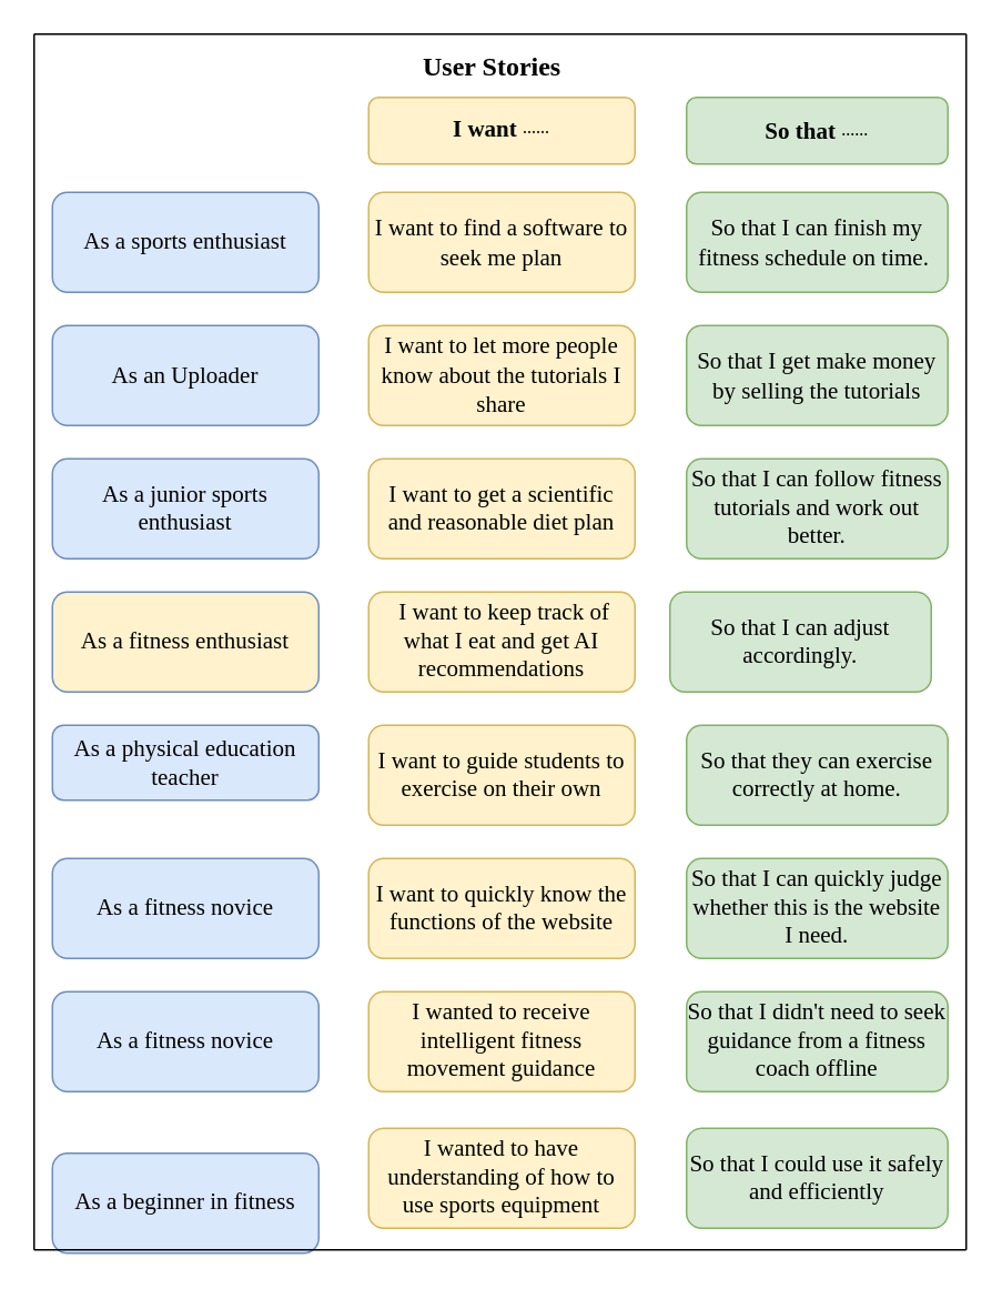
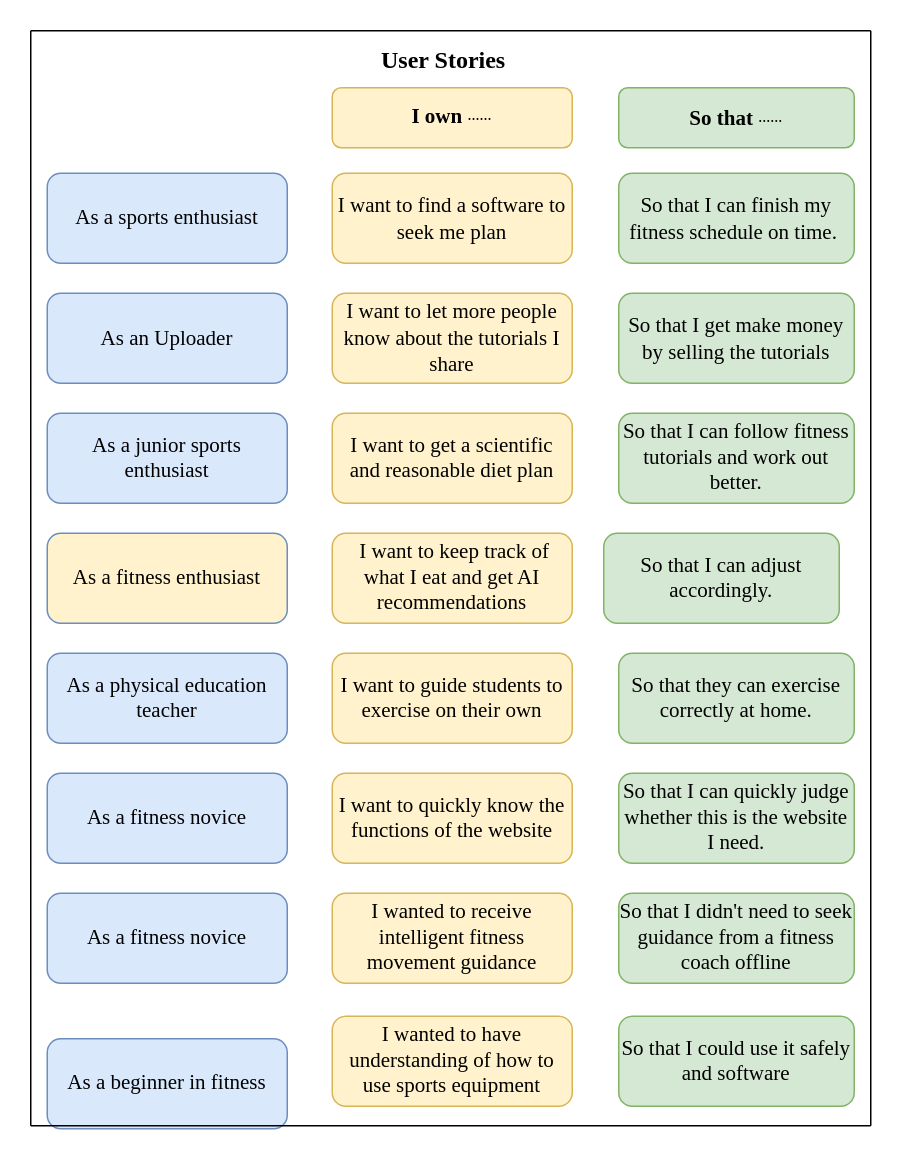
- <mxCell id="27" value="&lt;p class=&quot;MsoNormal&quot;&gt;&lt;font face=&quot;Comic Sans MS&quot;&gt;&lt;span style=&quot;font-size: 14px;&quot;&gt;I want&amp;nbsp;&lt;/span&gt;&lt;/font&gt;&lt;span style=&quot;background-color: initial; font-family: 宋体;&quot;&gt;&lt;font style=&quot;font-size: 8px;&quot;&gt;··&lt;/font&gt;&lt;/span&gt;&lt;span style=&quot;background-color: initial; font-family: 宋体; font-size: 8px;&quot;&gt;···&lt;/span&gt;&lt;span style=&quot;background-color: initial; font-size: 8px; font-family: 宋体;&quot;&gt;·&lt;/span&gt;&lt;/p&gt;" style="rounded=1;whiteSpace=wrap;html=1;fillColor=#fff2cc;strokeColor=#d6b656;fontStyle=1" parent="1" vertex="1"><mxGeometry x="221" y="58" width="160" height="40" as="geometry" /></mxCell>
+ <mxCell id="27" value="&lt;p class=&quot;MsoNormal&quot;&gt;&lt;font face=&quot;Comic Sans MS&quot;&gt;&lt;span style=&quot;font-size: 14px;&quot;&gt;I own&amp;nbsp;&lt;/span&gt;&lt;/font&gt;&lt;span style=&quot;background-color: initial; font-family: 宋体;&quot;&gt;&lt;font style=&quot;font-size: 8px;&quot;&gt;··&lt;/font&gt;&lt;/span&gt;&lt;span style=&quot;background-color: initial; font-family: 宋体; font-size: 8px;&quot;&gt;···&lt;/span&gt;&lt;span style=&quot;background-color: initial; font-size: 8px; font-family: 宋体;&quot;&gt;·&lt;/span&gt;&lt;/p&gt;" style="rounded=1;whiteSpace=wrap;html=1;fillColor=#fff2cc;strokeColor=#d6b656;fontStyle=1" parent="1" vertex="1"><mxGeometry x="221" y="58" width="160" height="40" as="geometry" /></mxCell>
- <mxCell id="8" value="&lt;font style=&quot;font-size: 14px;&quot; face=&quot;Comic Sans MS&quot;&gt;As a physical education teacher&lt;/font&gt;" style="rounded=1;whiteSpace=wrap;html=1;fillColor=#dae8fc;strokeColor=#6c8ebf;" parent="1" vertex="1"><mxGeometry x="31" y="435" width="160" height="45" as="geometry" /></mxCell>
+ <mxCell id="8" value="&lt;font style=&quot;font-size: 14px;&quot; face=&quot;Comic Sans MS&quot;&gt;As a physical education teacher&lt;/font&gt;" style="rounded=1;whiteSpace=wrap;html=1;fillColor=#dae8fc;strokeColor=#6c8ebf;" parent="1" vertex="1"><mxGeometry x="31" y="435" width="160" height="60" as="geometry" /></mxCell>
- <mxCell id="25" value="So that I could use it safely and efficiently" style="rounded=1;whiteSpace=wrap;html=1;fillColor=#d5e8d4;strokeColor=#82b366;fontSize=14;fontFamily=Comic Sans MS;" parent="1" vertex="1"><mxGeometry x="412" y="677" width="157" height="60" as="geometry" /></mxCell>
+ <mxCell id="25" value="So that I could use it safely and software" style="rounded=1;whiteSpace=wrap;html=1;fillColor=#d5e8d4;strokeColor=#82b366;fontSize=14;fontFamily=Comic Sans MS;" parent="1" vertex="1"><mxGeometry x="412" y="677" width="157" height="60" as="geometry" /></mxCell>
